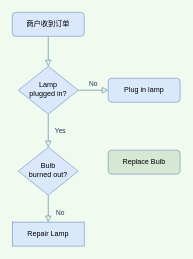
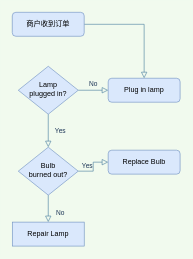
- <mxCell id="2" value="" style="rounded=0;html=1;jettySize=auto;orthogonalLoop=1;fontSize=11;endArrow=block;endFill=0;endSize=8;strokeWidth=1;shadow=0;labelBackgroundColor=none;edgeStyle=orthogonalEdgeStyle;strokeColor=#457B9D;fontColor=#1D3557;" parent="1" source="3" target="6" edge="1"><mxGeometry relative="1" as="geometry" /></mxCell>
+ <mxCell id="2" value="" style="rounded=0;html=1;jettySize=auto;orthogonalLoop=1;fontSize=11;endArrow=block;endFill=0;endSize=8;strokeWidth=1;shadow=0;labelBackgroundColor=none;edgeStyle=orthogonalEdgeStyle;strokeColor=#457B9D;fontColor=#1D3557;" parent="1" source="3" target="7" edge="1"><mxGeometry relative="1" as="geometry" /></mxCell>
- <mxCell id="12" value="Replace Bulb" style="rounded=1;whiteSpace=wrap;html=1;fontSize=12;glass=0;strokeWidth=1;shadow=0;fillColor=#d5e8d4;strokeColor=#6c8ebf;" parent="1" vertex="1"><mxGeometry x="180" y="250" width="120" height="40" as="geometry" /></mxCell>
+ <mxCell id="12" value="Replace Bulb" style="rounded=1;whiteSpace=wrap;html=1;fontSize=12;glass=0;strokeWidth=1;shadow=0;fillColor=#dae8fc;strokeColor=#6c8ebf;" parent="1" vertex="1"><mxGeometry x="180" y="250" width="120" height="40" as="geometry" /></mxCell>
+ <mxCell id="9" value="Yes" style="edgeStyle=orthogonalEdgeStyle;rounded=0;html=1;jettySize=auto;orthogonalLoop=1;fontSize=11;endArrow=block;endFill=0;endSize=8;strokeWidth=1;shadow=0;labelBackgroundColor=none;strokeColor=#457B9D;fontColor=#1D3557;" parent="1" source="10" target="12" edge="1"><mxGeometry y="10" relative="1" as="geometry"><mxPoint as="offset" /></mxGeometry></mxCell>
